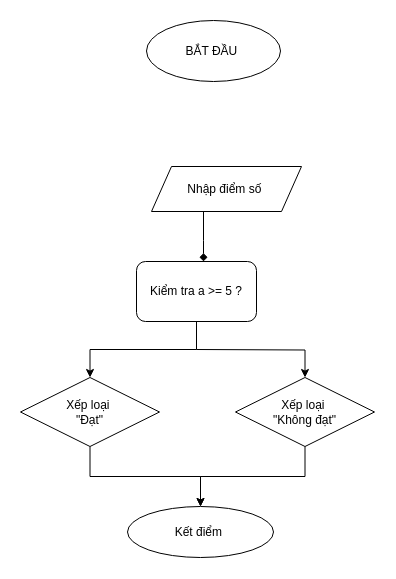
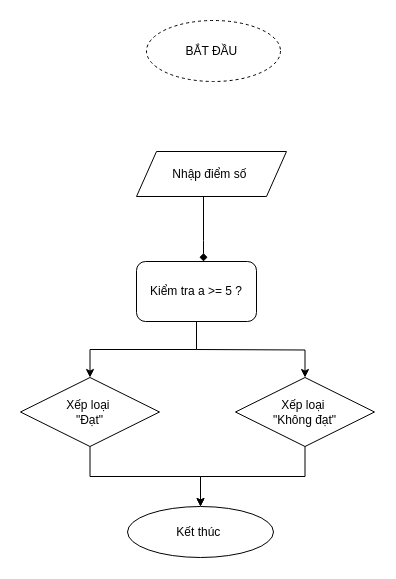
- <mxCell id="2" value="BẮT ĐẦU&amp;nbsp;" style="ellipse;whiteSpace=wrap;html=1;" parent="1" vertex="1"><mxGeometry x="146" y="20" width="134" height="61" as="geometry" /></mxCell>
+ <mxCell id="2" value="BẮT ĐẦU&amp;nbsp;" style="ellipse;whiteSpace=wrap;html=1;dashed=1;" parent="1" vertex="1"><mxGeometry x="146" y="20" width="134" height="61" as="geometry" /></mxCell>
- <mxCell id="4" value="Nhập điểm số&amp;nbsp;" style="shape=parallelogram;perimeter=parallelogramPerimeter;whiteSpace=wrap;html=1;fixedSize=1;" parent="1" vertex="1"><mxGeometry x="151" y="166" width="150" height="45" as="geometry" /></mxCell>
+ <mxCell id="4" value="Nhập điểm số&amp;nbsp;" style="shape=parallelogram;perimeter=parallelogramPerimeter;whiteSpace=wrap;html=1;fixedSize=1;" parent="1" vertex="1"><mxGeometry x="136" y="151" width="150" height="45" as="geometry" /></mxCell>
- <mxCell id="12" value="Kết điểm&amp;nbsp;" style="ellipse;whiteSpace=wrap;html=1;" parent="1" vertex="1"><mxGeometry x="127" y="506" width="146" height="51" as="geometry" /></mxCell>
+ <mxCell id="12" value="Kết thúc&amp;nbsp;" style="ellipse;whiteSpace=wrap;html=1;" parent="1" vertex="1"><mxGeometry x="127" y="506" width="146" height="51" as="geometry" /></mxCell>
